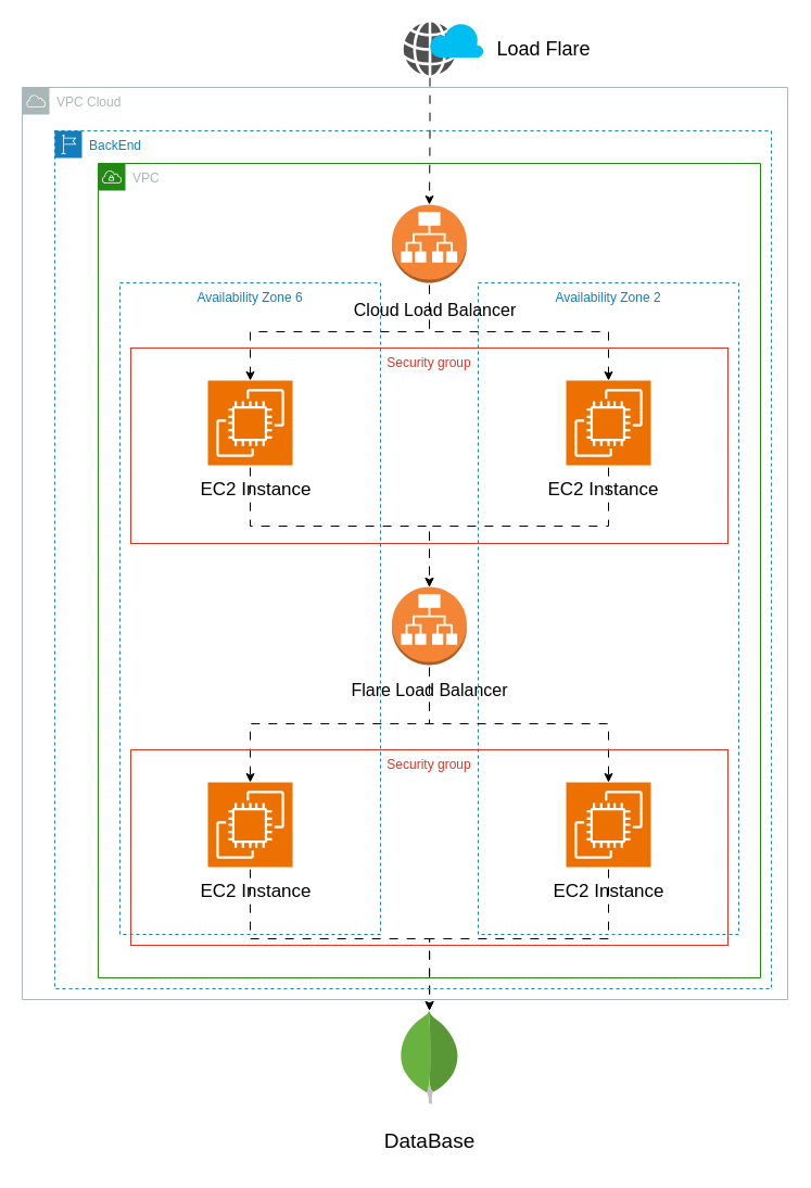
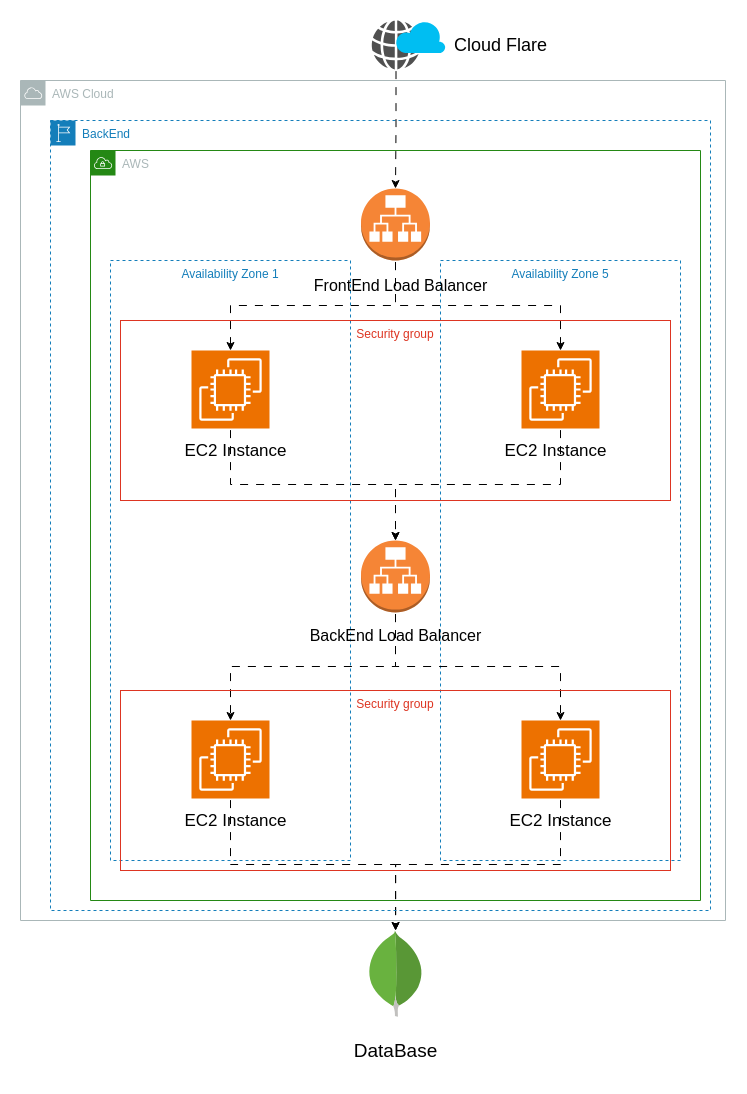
- <mxCell id="34" value="Load Flare" style="text;html=1;align=center;verticalAlign=middle;resizable=0;points=[];autosize=1;strokeColor=none;fillColor=none;fontSize=18;" parent="1" vertex="1"><mxGeometry x="440" y="24.5" width="120" height="40" as="geometry" /></mxCell>
+ <mxCell id="34" value="Cloud Flare" style="text;html=1;align=center;verticalAlign=middle;resizable=0;points=[];autosize=1;strokeColor=none;fillColor=none;fontSize=18;" parent="1" vertex="1"><mxGeometry x="440" y="24.5" width="120" height="40" as="geometry" /></mxCell>
- <mxCell id="2" value="VPC Cloud" style="sketch=0;outlineConnect=0;gradientColor=none;html=1;whiteSpace=wrap;fontSize=12;fontStyle=0;shape=mxgraph.aws4.group;grIcon=mxgraph.aws4.group_aws_cloud;strokeColor=#AAB7B8;fillColor=none;verticalAlign=top;align=left;spacingLeft=30;fontColor=#AAB7B8;dashed=0;" parent="1" vertex="1"><mxGeometry x="20" y="80" width="705" height="840" as="geometry" /></mxCell>
+ <mxCell id="2" value="AWS Cloud" style="sketch=0;outlineConnect=0;gradientColor=none;html=1;whiteSpace=wrap;fontSize=12;fontStyle=0;shape=mxgraph.aws4.group;grIcon=mxgraph.aws4.group_aws_cloud;strokeColor=#AAB7B8;fillColor=none;verticalAlign=top;align=left;spacingLeft=30;fontColor=#AAB7B8;dashed=0;" parent="1" vertex="1"><mxGeometry x="20" y="80" width="705" height="840" as="geometry" /></mxCell>
- <mxCell id="3" value="VPC" style="points=[[0,0],[0.25,0],[0.5,0],[0.75,0],[1,0],[1,0.25],[1,0.5],[1,0.75],[1,1],[0.75,1],[0.5,1],[0.25,1],[0,1],[0,0.75],[0,0.5],[0,0.25]];outlineConnect=0;gradientColor=none;html=1;whiteSpace=wrap;fontSize=12;fontStyle=0;container=1;pointerEvents=0;collapsible=0;recursiveResize=0;shape=mxgraph.aws4.group;grIcon=mxgraph.aws4.group_vpc;strokeColor=#248814;fillColor=none;verticalAlign=top;align=left;spacingLeft=30;fontColor=#AAB7B8;dashed=0;" parent="1" vertex="1"><mxGeometry x="90" y="150" width="610" height="750" as="geometry" /></mxCell>
+ <mxCell id="3" value="AWS" style="points=[[0,0],[0.25,0],[0.5,0],[0.75,0],[1,0],[1,0.25],[1,0.5],[1,0.75],[1,1],[0.75,1],[0.5,1],[0.25,1],[0,1],[0,0.75],[0,0.5],[0,0.25]];outlineConnect=0;gradientColor=none;html=1;whiteSpace=wrap;fontSize=12;fontStyle=0;container=1;pointerEvents=0;collapsible=0;recursiveResize=0;shape=mxgraph.aws4.group;grIcon=mxgraph.aws4.group_vpc;strokeColor=#248814;fillColor=none;verticalAlign=top;align=left;spacingLeft=30;fontColor=#AAB7B8;dashed=0;" parent="1" vertex="1"><mxGeometry x="90" y="150" width="610" height="750" as="geometry" /></mxCell>
- <mxCell id="6" value="Availability Zone 6" style="fillColor=none;strokeColor=#147EBA;dashed=1;verticalAlign=top;fontStyle=0;fontColor=#147EBA;whiteSpace=wrap;html=1;" parent="1" vertex="1"><mxGeometry x="110" y="260" width="240" height="600" as="geometry" /></mxCell>
+ <mxCell id="6" value="Availability Zone 1" style="fillColor=none;strokeColor=#147EBA;dashed=1;verticalAlign=top;fontStyle=0;fontColor=#147EBA;whiteSpace=wrap;html=1;" parent="1" vertex="1"><mxGeometry x="110" y="260" width="240" height="600" as="geometry" /></mxCell>
- <mxCell id="7" value="Availability Zone 2" style="fillColor=none;strokeColor=#147EBA;dashed=1;verticalAlign=top;fontStyle=0;fontColor=#147EBA;whiteSpace=wrap;html=1;" parent="1" vertex="1"><mxGeometry x="440" y="260" width="240" height="600" as="geometry" /></mxCell>
+ <mxCell id="7" value="Availability Zone 5" style="fillColor=none;strokeColor=#147EBA;dashed=1;verticalAlign=top;fontStyle=0;fontColor=#147EBA;whiteSpace=wrap;html=1;" parent="1" vertex="1"><mxGeometry x="440" y="260" width="240" height="600" as="geometry" /></mxCell>
- <mxCell id="23" value="Cloud Load Balancer" style="text;html=1;align=center;verticalAlign=middle;resizable=0;points=[];autosize=1;strokeColor=none;fillColor=none;fontSize=16;" parent="22" vertex="1"><mxGeometry x="250" y="150" width="200" height="30" as="geometry" /></mxCell>
+ <mxCell id="23" value="FrontEnd Load Balancer" style="text;html=1;align=center;verticalAlign=middle;resizable=0;points=[];autosize=1;strokeColor=none;fillColor=none;fontSize=16;" parent="22" vertex="1"><mxGeometry x="250" y="150" width="200" height="30" as="geometry" /></mxCell>
- <mxCell id="24" value="Flare Load Balancer" style="text;html=1;align=center;verticalAlign=middle;resizable=0;points=[];autosize=1;strokeColor=none;fillColor=none;fontSize=16;" parent="22" vertex="1"><mxGeometry x="245" y="500" width="200" height="30" as="geometry" /></mxCell>
+ <mxCell id="24" value="BackEnd Load Balancer" style="text;html=1;align=center;verticalAlign=middle;resizable=0;points=[];autosize=1;strokeColor=none;fillColor=none;fontSize=16;" parent="22" vertex="1"><mxGeometry x="245" y="500" width="200" height="30" as="geometry" /></mxCell>
